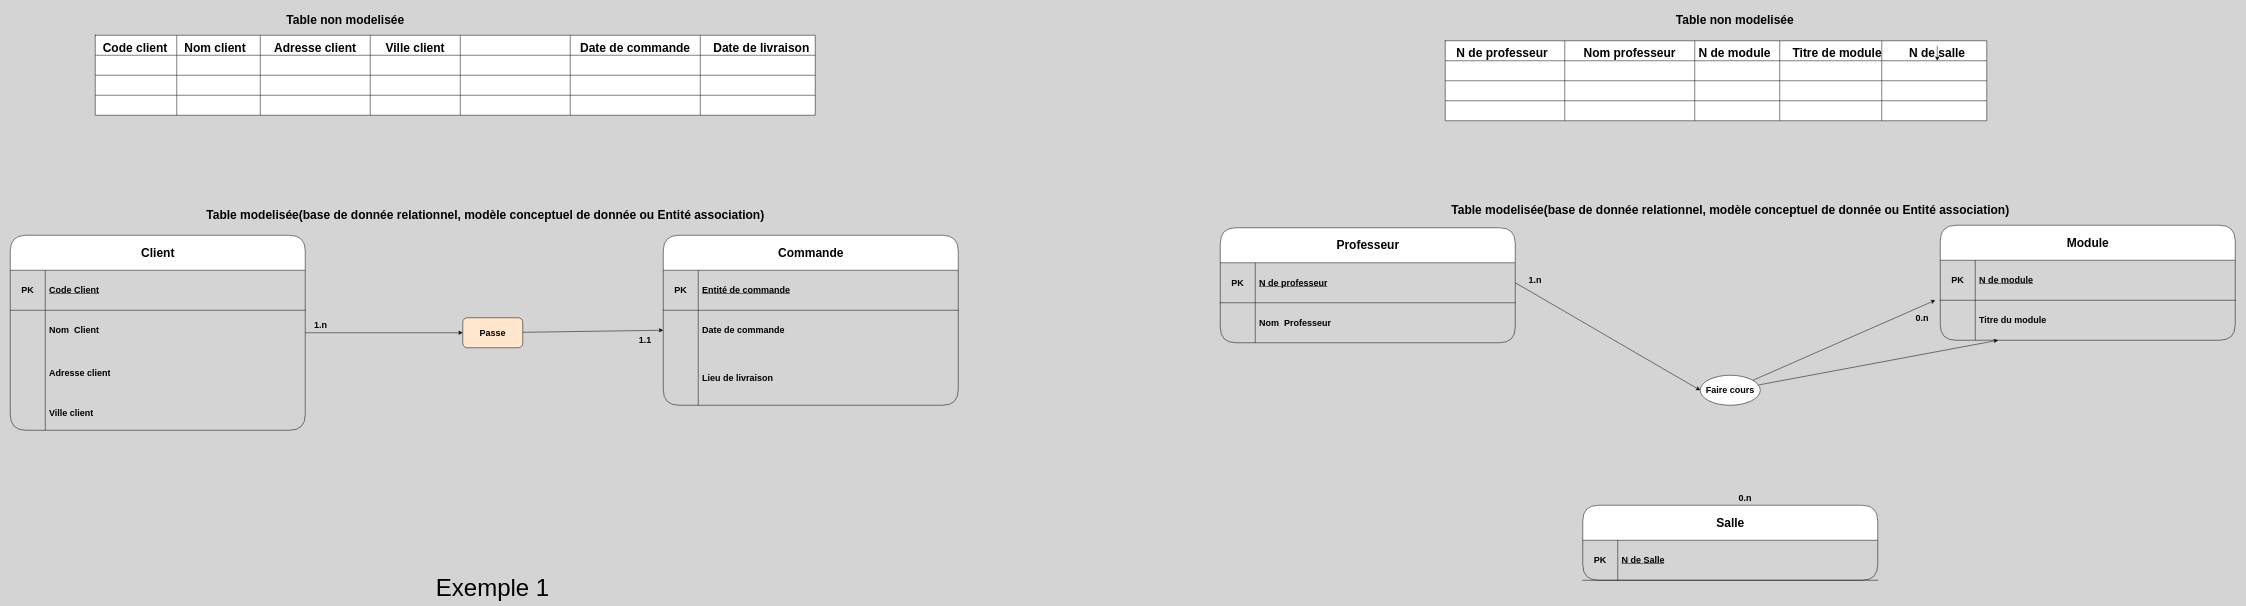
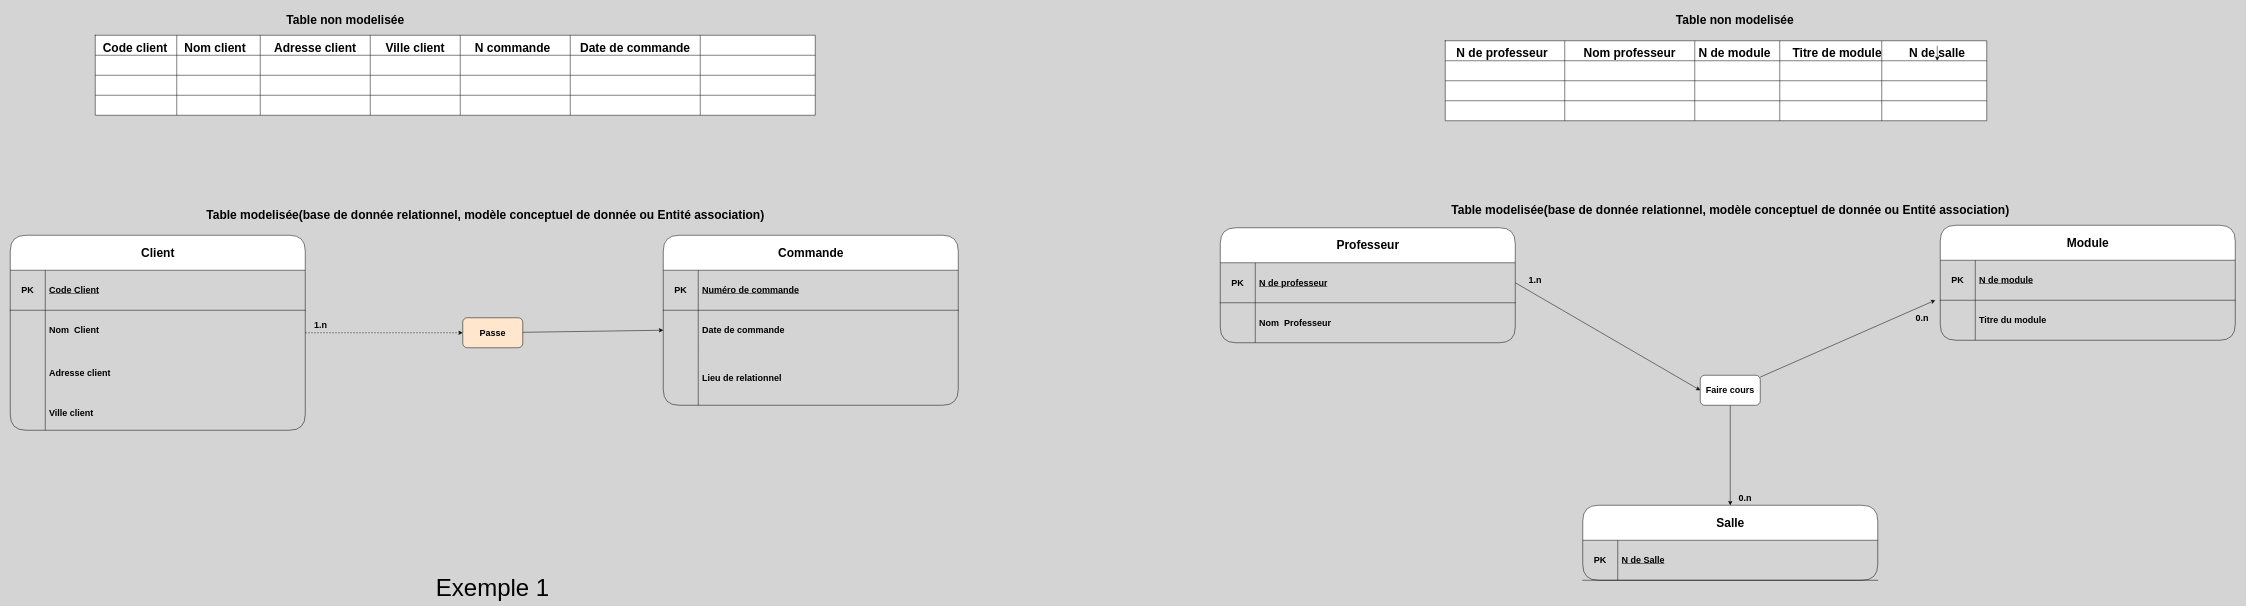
+ <mxCell id="40" value="&lt;font style=&quot;vertical-align: inherit;&quot;&gt;&lt;font style=&quot;vertical-align: inherit;&quot;&gt;&lt;font style=&quot;vertical-align: inherit;&quot;&gt;&lt;font style=&quot;vertical-align: inherit; font-size: 24px;&quot;&gt;&lt;b style=&quot;&quot;&gt;&lt;font style=&quot;vertical-align: inherit;&quot;&gt;&lt;font style=&quot;vertical-align: inherit;&quot;&gt;N commande&lt;/font&gt;&lt;/font&gt;&lt;/b&gt;&lt;/font&gt;&lt;/font&gt;&lt;/font&gt;&lt;/font&gt;" style="text;strokeColor=none;align=center;fillColor=none;html=1;verticalAlign=middle;whiteSpace=wrap;rounded=1;" vertex="1" parent="1"><mxGeometry x="930" y="80" width="190" height="30" as="geometry" /></mxCell>
- <mxCell id="42" value="&lt;font style=&quot;vertical-align: inherit;&quot;&gt;&lt;font style=&quot;vertical-align: inherit;&quot;&gt;&lt;font style=&quot;vertical-align: inherit;&quot;&gt;&lt;font style=&quot;vertical-align: inherit; font-size: 24px;&quot;&gt;&lt;b style=&quot;&quot;&gt;&lt;font style=&quot;vertical-align: inherit;&quot;&gt;&lt;font style=&quot;vertical-align: inherit;&quot;&gt;&lt;font style=&quot;vertical-align: inherit;&quot;&gt;&lt;font style=&quot;vertical-align: inherit;&quot;&gt;Date de livraison&lt;/font&gt;&lt;/font&gt;&lt;/font&gt;&lt;/font&gt;&lt;/b&gt;&lt;/font&gt;&lt;/font&gt;&lt;/font&gt;&lt;/font&gt;" style="text;strokeColor=none;align=center;fillColor=none;html=1;verticalAlign=middle;whiteSpace=wrap;rounded=1;" vertex="1" parent="1"><mxGeometry x="1425" y="80" width="195" height="30" as="geometry" /></mxCell>
- <mxCell id="61" value="&lt;span style=&quot;font-size: 18px;&quot;&gt;Entité de commande&lt;/span&gt;" style="shape=partialRectangle;connectable=0;fillColor=none;top=0;left=0;bottom=0;right=0;align=left;spacingLeft=6;fontStyle=5;overflow=hidden;whiteSpace=wrap;html=1;rounded=1;" vertex="1" parent="59"><mxGeometry x="70" width="520" height="80" as="geometry"><mxRectangle width="520" height="80" as="alternateBounds" /></mxGeometry></mxCell>
+ <mxCell id="61" value="&lt;span style=&quot;font-size: 18px;&quot;&gt;Numéro de commande&lt;/span&gt;" style="shape=partialRectangle;connectable=0;fillColor=none;top=0;left=0;bottom=0;right=0;align=left;spacingLeft=6;fontStyle=5;overflow=hidden;whiteSpace=wrap;html=1;rounded=1;" vertex="1" parent="59"><mxGeometry x="70" width="520" height="80" as="geometry"><mxRectangle width="520" height="80" as="alternateBounds" /></mxGeometry></mxCell>
- <mxCell id="44" value="" style="edgeStyle=none;rounded=1;orthogonalLoop=1;jettySize=auto;html=1;" edge="1" parent="1" source="45" target="69"><mxGeometry relative="1" as="geometry" /></mxCell>
+ <mxCell id="44" value="" style="edgeStyle=none;rounded=1;orthogonalLoop=1;jettySize=auto;html=1;dashed=1;" edge="1" parent="1" source="45" target="69"><mxGeometry relative="1" as="geometry" /></mxCell>
- <mxCell id="71" value="&lt;font style=&quot;font-size: 18px;&quot;&gt;&lt;b&gt;1.1&lt;/b&gt;&lt;/font&gt;" style="text;strokeColor=none;align=center;fillColor=none;html=1;verticalAlign=middle;whiteSpace=wrap;rounded=0;" vertex="1" parent="1"><mxGeometry x="1260" y="665" width="60" height="30" as="geometry" /></mxCell>
- <mxCell id="125" style="edgeStyle=none;rounded=1;orthogonalLoop=1;jettySize=auto;html=1;" edge="1" parent="1" source="127" target="120"><mxGeometry relative="1" as="geometry" /></mxCell>
+ <mxCell id="125" style="edgeStyle=none;rounded=1;orthogonalLoop=1;jettySize=auto;html=1;entryX=0.5;entryY=0;entryDx=0;entryDy=0;" edge="1" parent="1" source="127" target="121"><mxGeometry relative="1" as="geometry" /></mxCell>
- <mxCell id="67" value="&lt;font style=&quot;font-size: 18px;&quot;&gt;&lt;b&gt;Lieu de livraison&lt;/b&gt;&lt;/font&gt;" style="shape=partialRectangle;connectable=0;fillColor=none;top=0;left=0;bottom=0;right=0;align=left;spacingLeft=6;overflow=hidden;whiteSpace=wrap;html=1;rounded=1;" vertex="1" parent="65"><mxGeometry x="70" width="520" height="110" as="geometry"><mxRectangle width="520" height="110" as="alternateBounds" /></mxGeometry></mxCell>
+ <mxCell id="67" value="&lt;font style=&quot;font-size: 18px;&quot;&gt;&lt;b&gt;Lieu de relationnel&lt;/b&gt;&lt;/font&gt;" style="shape=partialRectangle;connectable=0;fillColor=none;top=0;left=0;bottom=0;right=0;align=left;spacingLeft=6;overflow=hidden;whiteSpace=wrap;html=1;rounded=1;" vertex="1" parent="65"><mxGeometry x="70" width="520" height="110" as="geometry"><mxRectangle width="520" height="110" as="alternateBounds" /></mxGeometry></mxCell>
- <mxCell id="127" value="&lt;font style=&quot;font-size: 18px;&quot;&gt;Faire cours&lt;/font&gt;" style="ellipse;whiteSpace=wrap;html=1;startSize=70;fontStyle=1;" vertex="1" parent="1"><mxGeometry x="3400" y="750" width="120" height="60" as="geometry" /></mxCell>
+ <mxCell id="127" value="&lt;font style=&quot;font-size: 18px;&quot;&gt;Faire cours&lt;/font&gt;" style="whiteSpace=wrap;html=1;startSize=70;fontStyle=1;rounded=1;" vertex="1" parent="1"><mxGeometry x="3400" y="750" width="120" height="60" as="geometry" /></mxCell>
